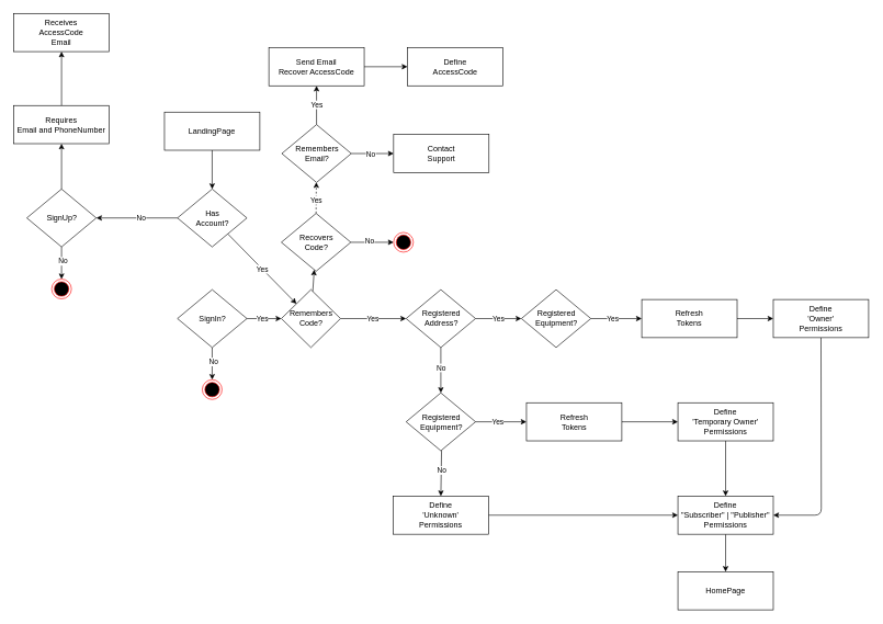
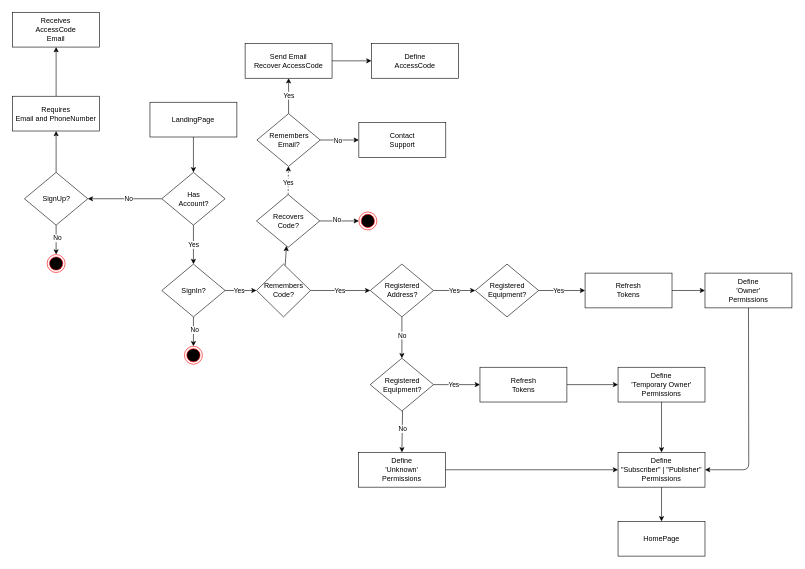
- <mxCell id="36" value="Yes" style="edgeStyle=none;html=1;" edge="1" parent="1" source="39" target="10"><mxGeometry relative="1" as="geometry" /></mxCell>
+ <mxCell id="36" value="Yes" style="edgeStyle=none;html=1;entryX=0.5;entryY=0;entryDx=0;entryDy=0;" edge="1" parent="1" source="39" target="6"><mxGeometry relative="1" as="geometry" /></mxCell>
